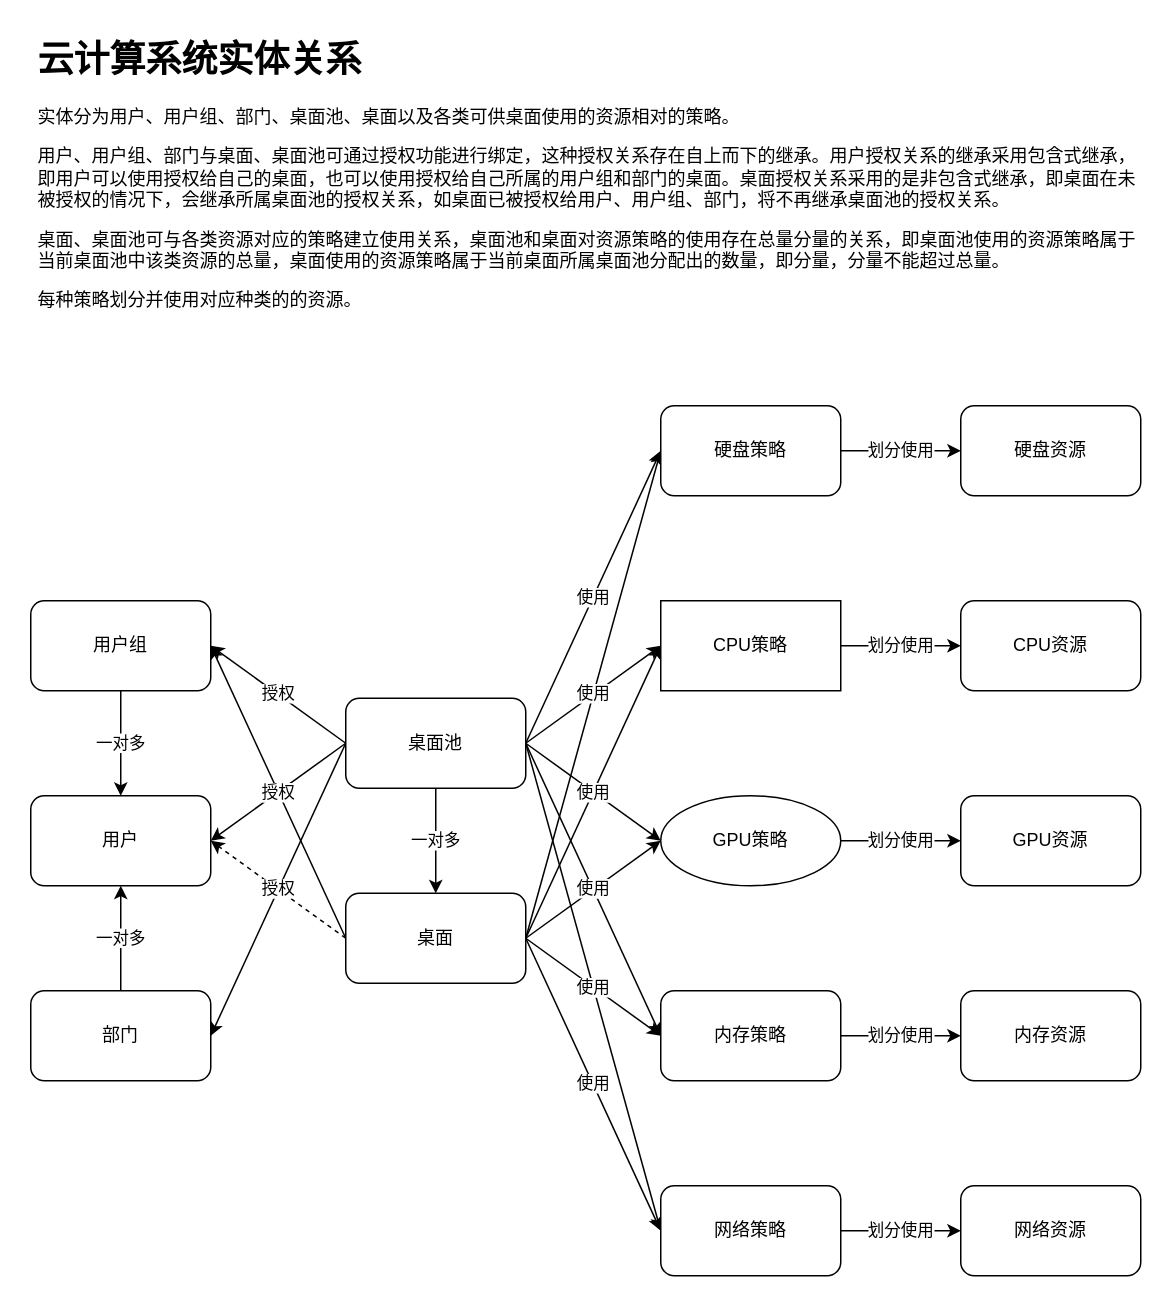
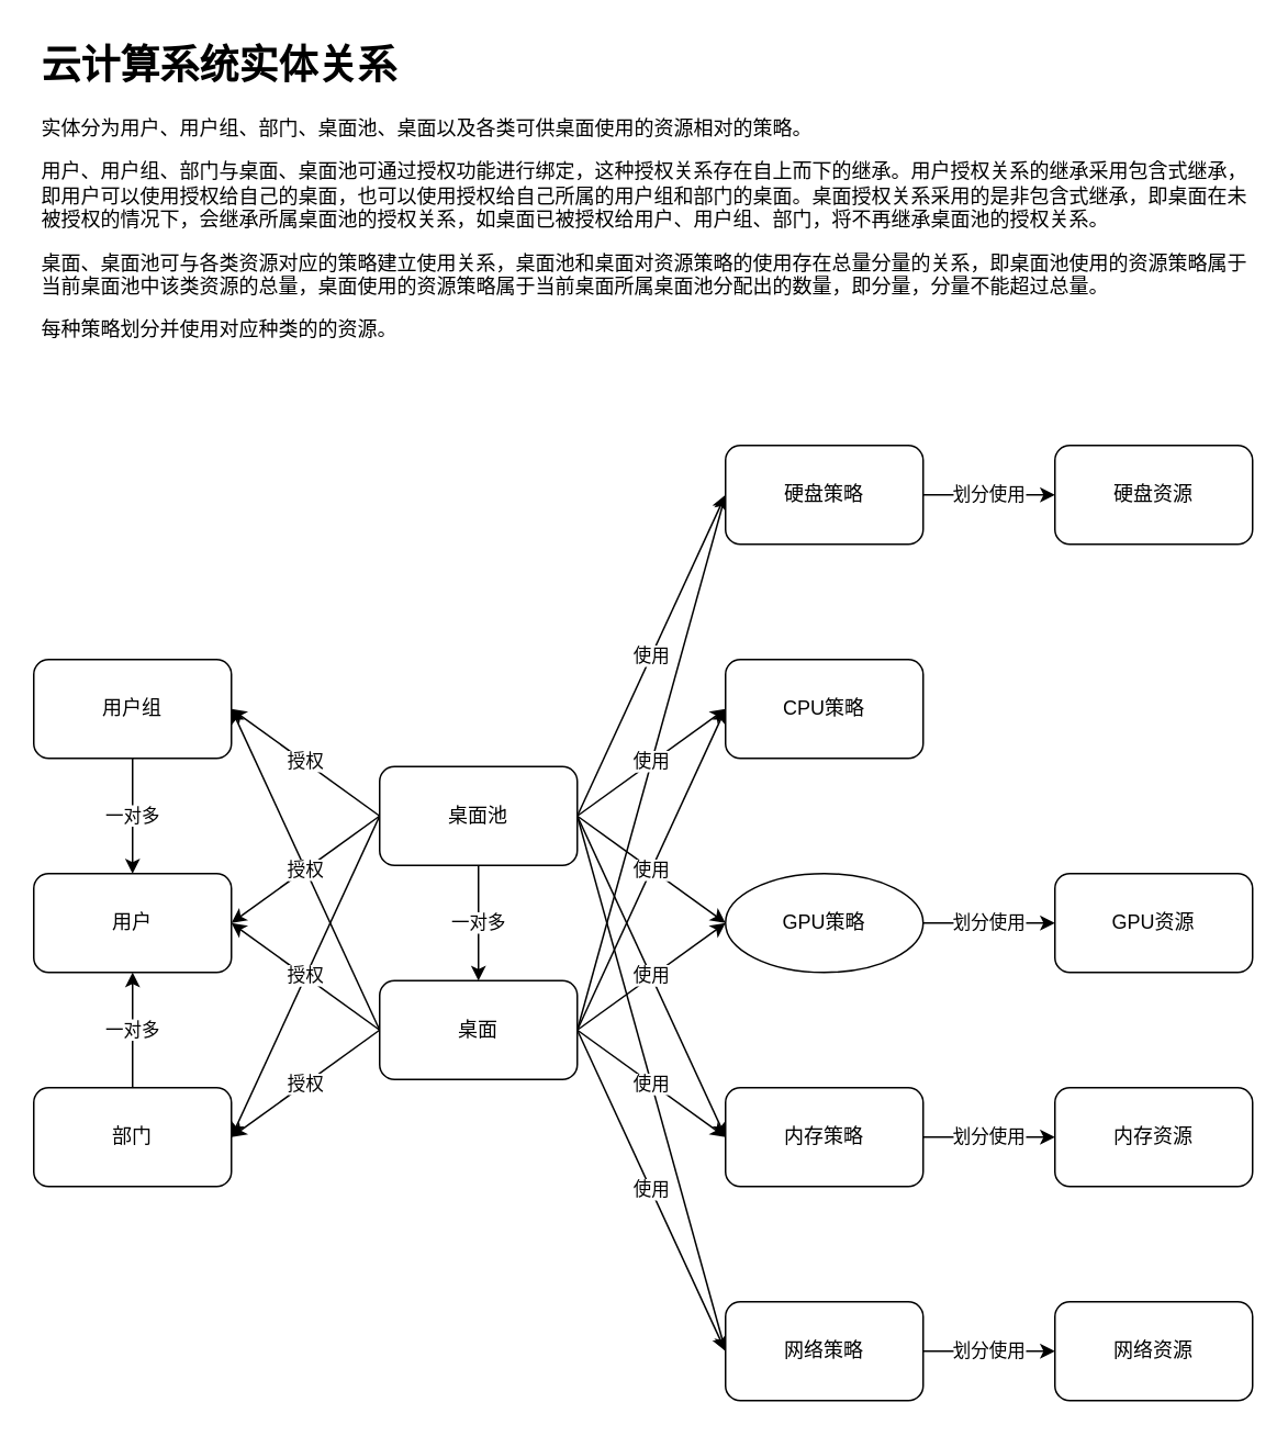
- <mxCell id="35" value="CPU策略" style="whiteSpace=wrap;html=1;rounded=0;" vertex="1" parent="1"><mxGeometry x="440" y="400" width="120" height="60" as="geometry" /></mxCell>
+ <mxCell id="35" value="CPU策略" style="rounded=1;whiteSpace=wrap;html=1;" vertex="1" parent="1"><mxGeometry x="440" y="400" width="120" height="60" as="geometry" /></mxCell>
- <mxCell id="34" value="划分使用" style="edgeStyle=none;rounded=0;orthogonalLoop=1;jettySize=auto;html=1;exitX=1;exitY=0.5;exitDx=0;exitDy=0;entryX=0;entryY=0.5;entryDx=0;entryDy=0;" edge="1" parent="1" source="35" target="40"><mxGeometry relative="1" as="geometry" /></mxCell>
- <mxCell id="40" value="CPU资源" style="rounded=1;whiteSpace=wrap;html=1;" vertex="1" parent="1"><mxGeometry x="640" y="400" width="120" height="60" as="geometry" /></mxCell>
- <mxCell id="18" value="授权" style="edgeStyle=none;rounded=0;orthogonalLoop=1;jettySize=auto;html=1;exitX=0;exitY=0.5;exitDx=0;exitDy=0;entryX=1;entryY=0.5;entryDx=0;entryDy=0;dashed=1;" edge="1" parent="1" source="25" target="2"><mxGeometry relative="1" as="geometry" /></mxCell>
+ <mxCell id="18" value="授权" style="edgeStyle=none;rounded=0;orthogonalLoop=1;jettySize=auto;html=1;exitX=0;exitY=0.5;exitDx=0;exitDy=0;entryX=1;entryY=0.5;entryDx=0;entryDy=0;" edge="1" parent="1" source="25" target="2"><mxGeometry relative="1" as="geometry" /></mxCell>
+ <mxCell id="19" value="授权" style="edgeStyle=none;rounded=0;orthogonalLoop=1;jettySize=auto;html=1;exitX=0;exitY=0.5;exitDx=0;exitDy=0;entryX=1;entryY=0.5;entryDx=0;entryDy=0;" edge="1" parent="1" source="25" target="6"><mxGeometry relative="1" as="geometry" /></mxCell>
